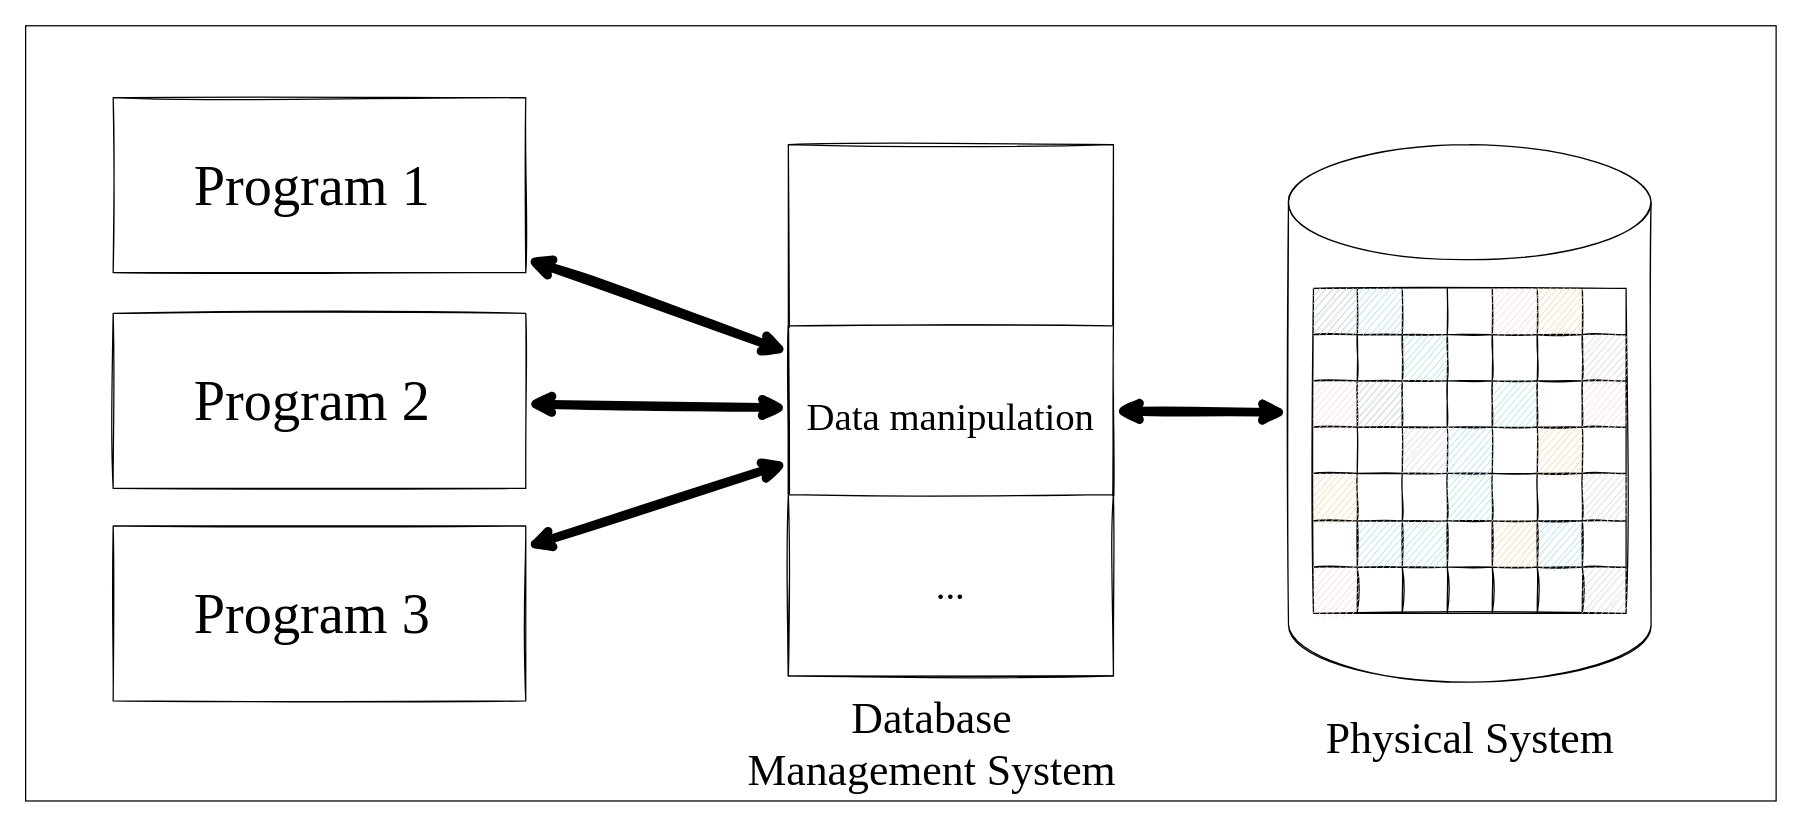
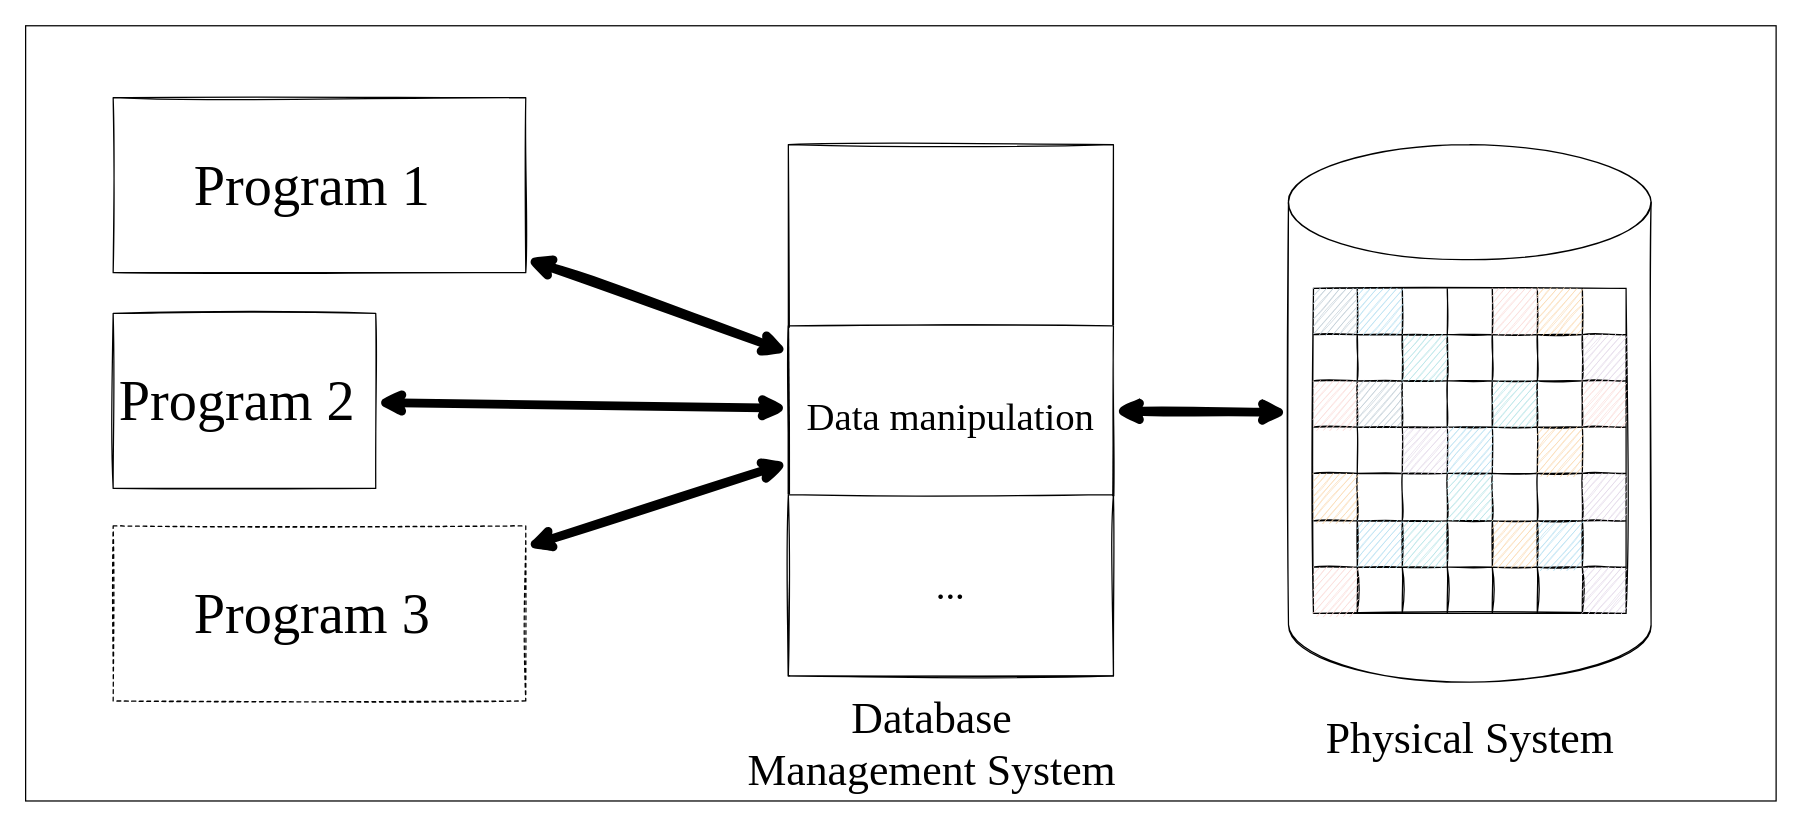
- <mxCell id="7" value="&lt;font style=&quot;font-size: 45px&quot;&gt;Program 2&amp;nbsp;&lt;br&gt;&lt;/font&gt;" style="rounded=0;whiteSpace=wrap;html=1;sketch=1;fillColor=none;fontFamily=Architects Daughter;FType=g;" vertex="1" parent="1"><mxGeometry x="90" y="250" width="330" height="140" as="geometry" /></mxCell>
+ <mxCell id="7" value="&lt;font style=&quot;font-size: 45px&quot;&gt;Program 2&amp;nbsp;&lt;br&gt;&lt;/font&gt;" style="rounded=0;whiteSpace=wrap;html=1;sketch=1;fillColor=none;fontFamily=Architects Daughter;FType=g;" vertex="1" parent="1"><mxGeometry x="90" y="250" width="210" height="140" as="geometry" /></mxCell>
- <mxCell id="8" value="&lt;font style=&quot;font-size: 45px&quot;&gt;Program 3&amp;nbsp;&lt;br&gt;&lt;/font&gt;" style="rounded=0;whiteSpace=wrap;html=1;sketch=1;fillColor=none;fontFamily=Architects Daughter;FType=g;" vertex="1" parent="1"><mxGeometry x="90" y="420" width="330" height="140" as="geometry" /></mxCell>
+ <mxCell id="8" value="&lt;font style=&quot;font-size: 45px&quot;&gt;Program 3&amp;nbsp;&lt;br&gt;&lt;/font&gt;" style="rounded=0;whiteSpace=wrap;html=1;sketch=1;fillColor=none;fontFamily=Architects Daughter;FType=g;dashed=1;" vertex="1" parent="1"><mxGeometry x="90" y="420" width="330" height="140" as="geometry" /></mxCell>
